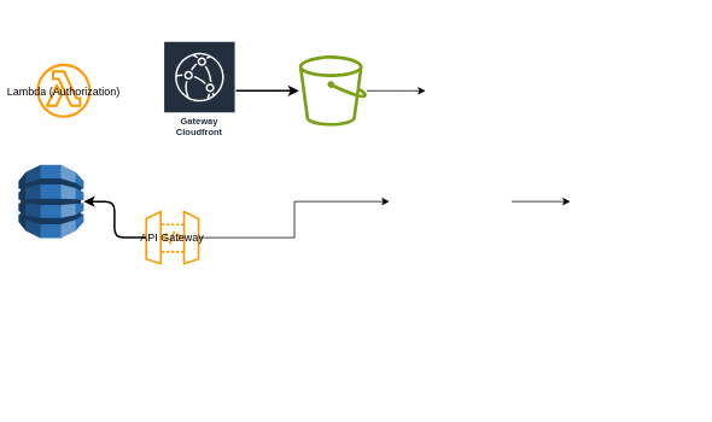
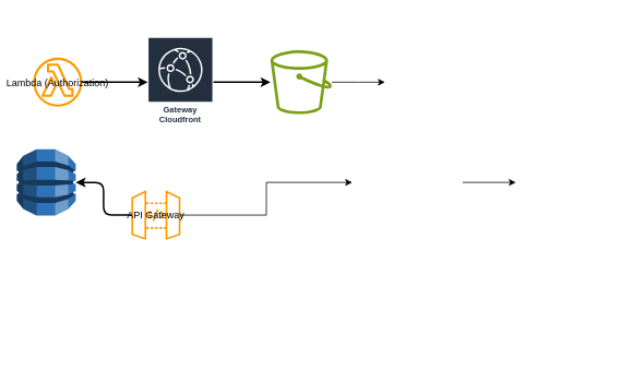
+ <mxCell id="5" value="" style="edgeStyle=orthogonalEdgeStyle;strokeColor=#000000;strokeWidth=2;" edge="1" parent="1" source="2" target="8"><mxGeometry relative="1" as="geometry"><mxPoint x="170" y="100" as="targetPoint" /></mxGeometry></mxCell>
